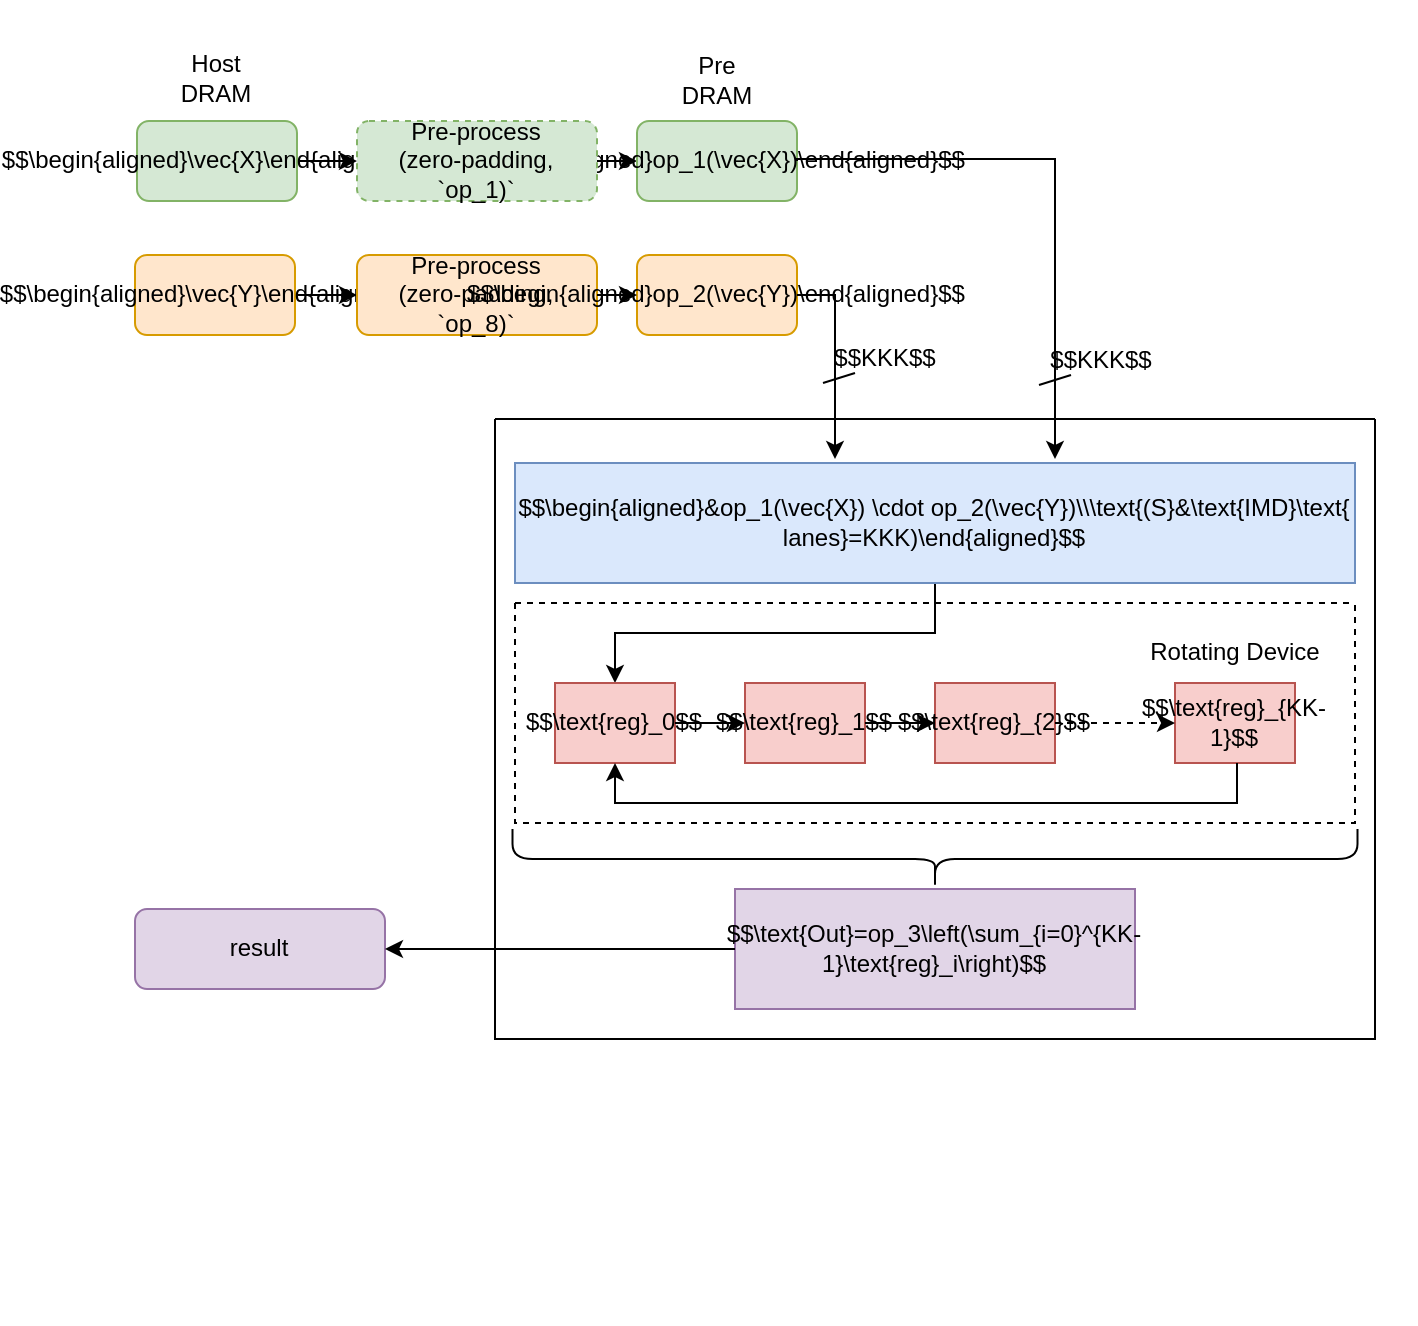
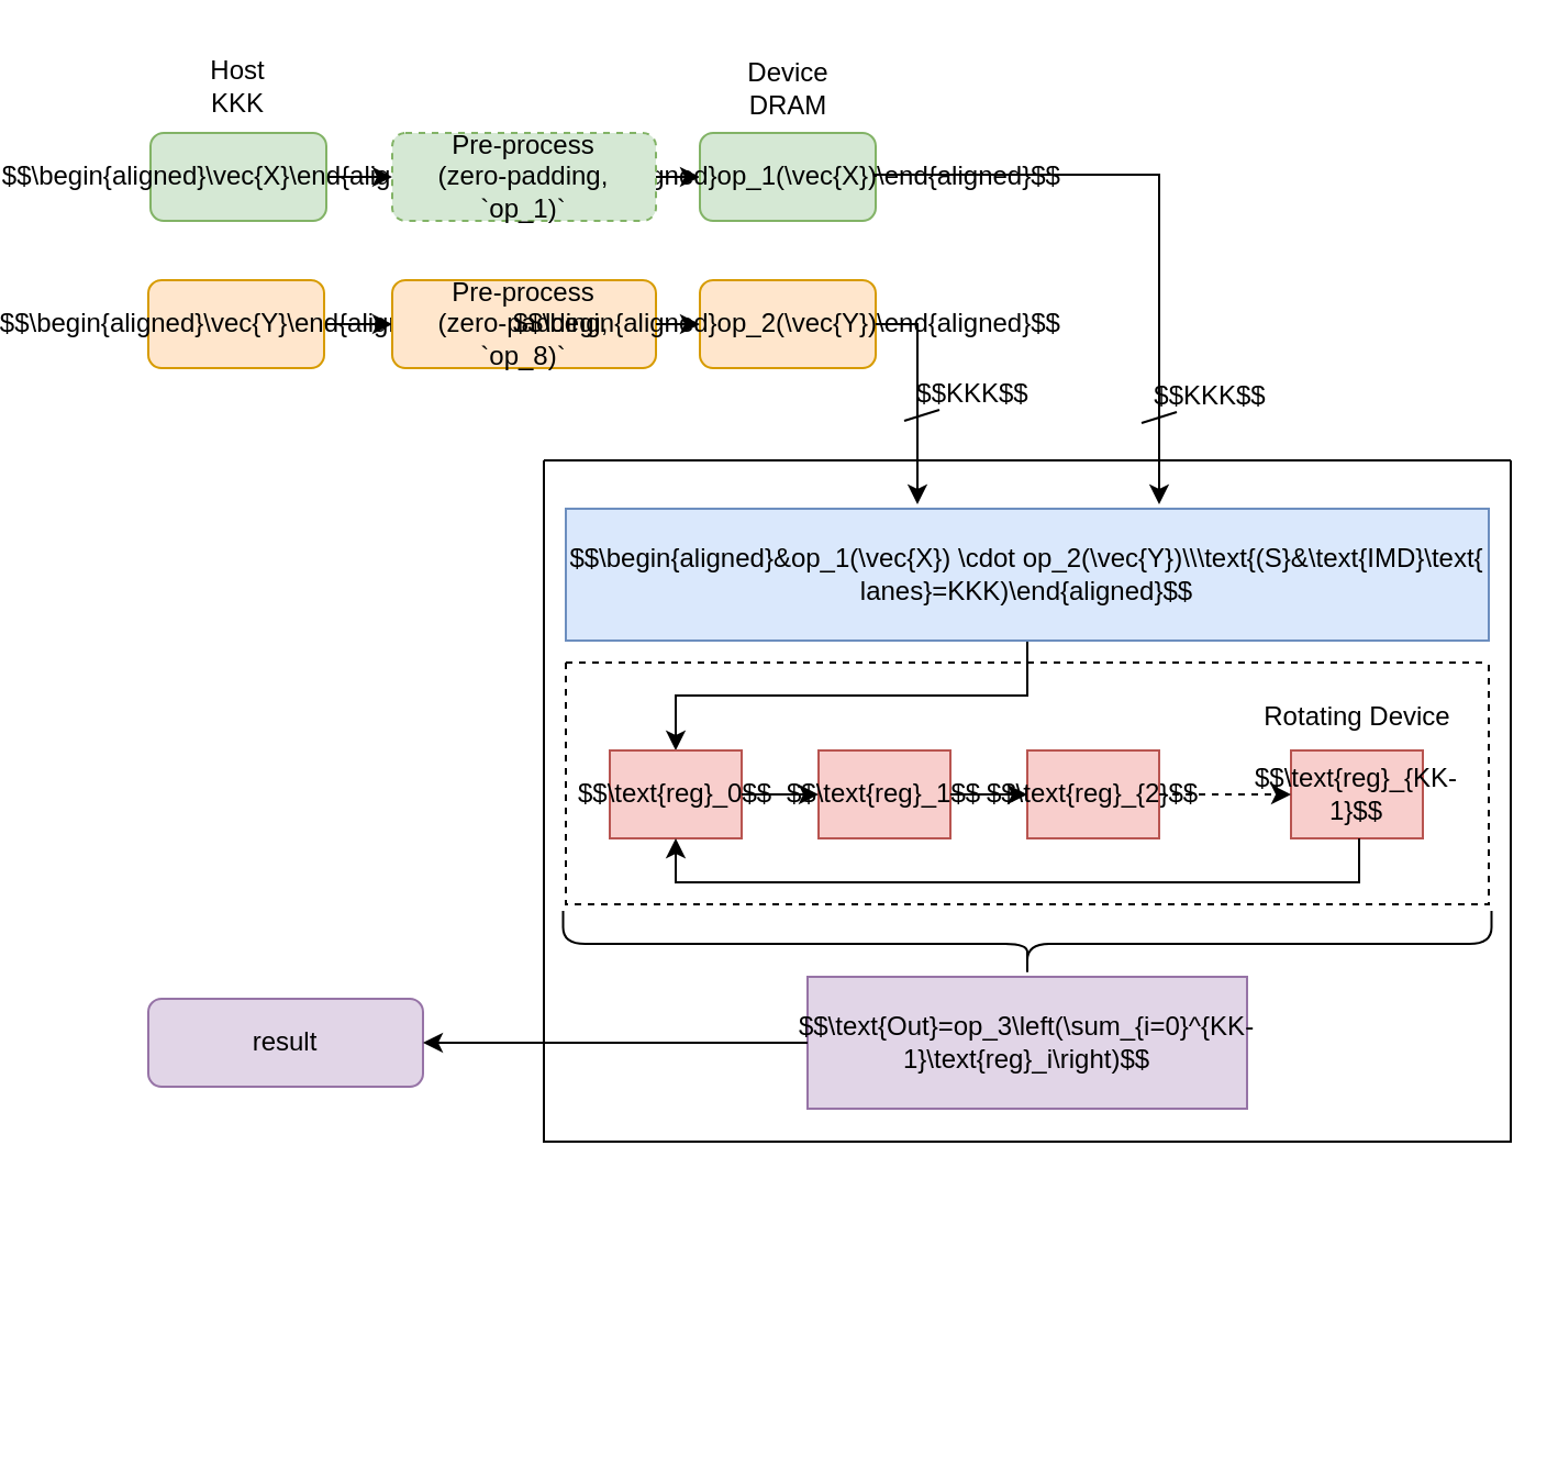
- <mxCell id="19" value="Host&lt;br&gt;DRAM" style="text;html=1;strokeColor=none;fillColor=none;align=center;verticalAlign=middle;whiteSpace=wrap;rounded=0;" parent="1" vertex="1"><mxGeometry x="31" y="24" width="60" height="30" as="geometry" /></mxCell>
+ <mxCell id="19" value="Host&lt;br&gt;KKK" style="text;html=1;strokeColor=none;fillColor=none;align=center;verticalAlign=middle;whiteSpace=wrap;rounded=0;" parent="1" vertex="1"><mxGeometry x="31" y="24" width="60" height="30" as="geometry" /></mxCell>
- <mxCell id="25" value="Pre&lt;br&gt;DRAM" style="text;html=1;align=center;verticalAlign=middle;resizable=0;points=[];autosize=1;strokeColor=none;fillColor=none;" parent="1" vertex="1"><mxGeometry x="281" y="20" width="60" height="40" as="geometry" /></mxCell>
+ <mxCell id="25" value="Device&lt;br&gt;DRAM" style="text;html=1;align=center;verticalAlign=middle;resizable=0;points=[];autosize=1;strokeColor=none;fillColor=none;" parent="1" vertex="1"><mxGeometry x="281" y="20" width="60" height="40" as="geometry" /></mxCell>
